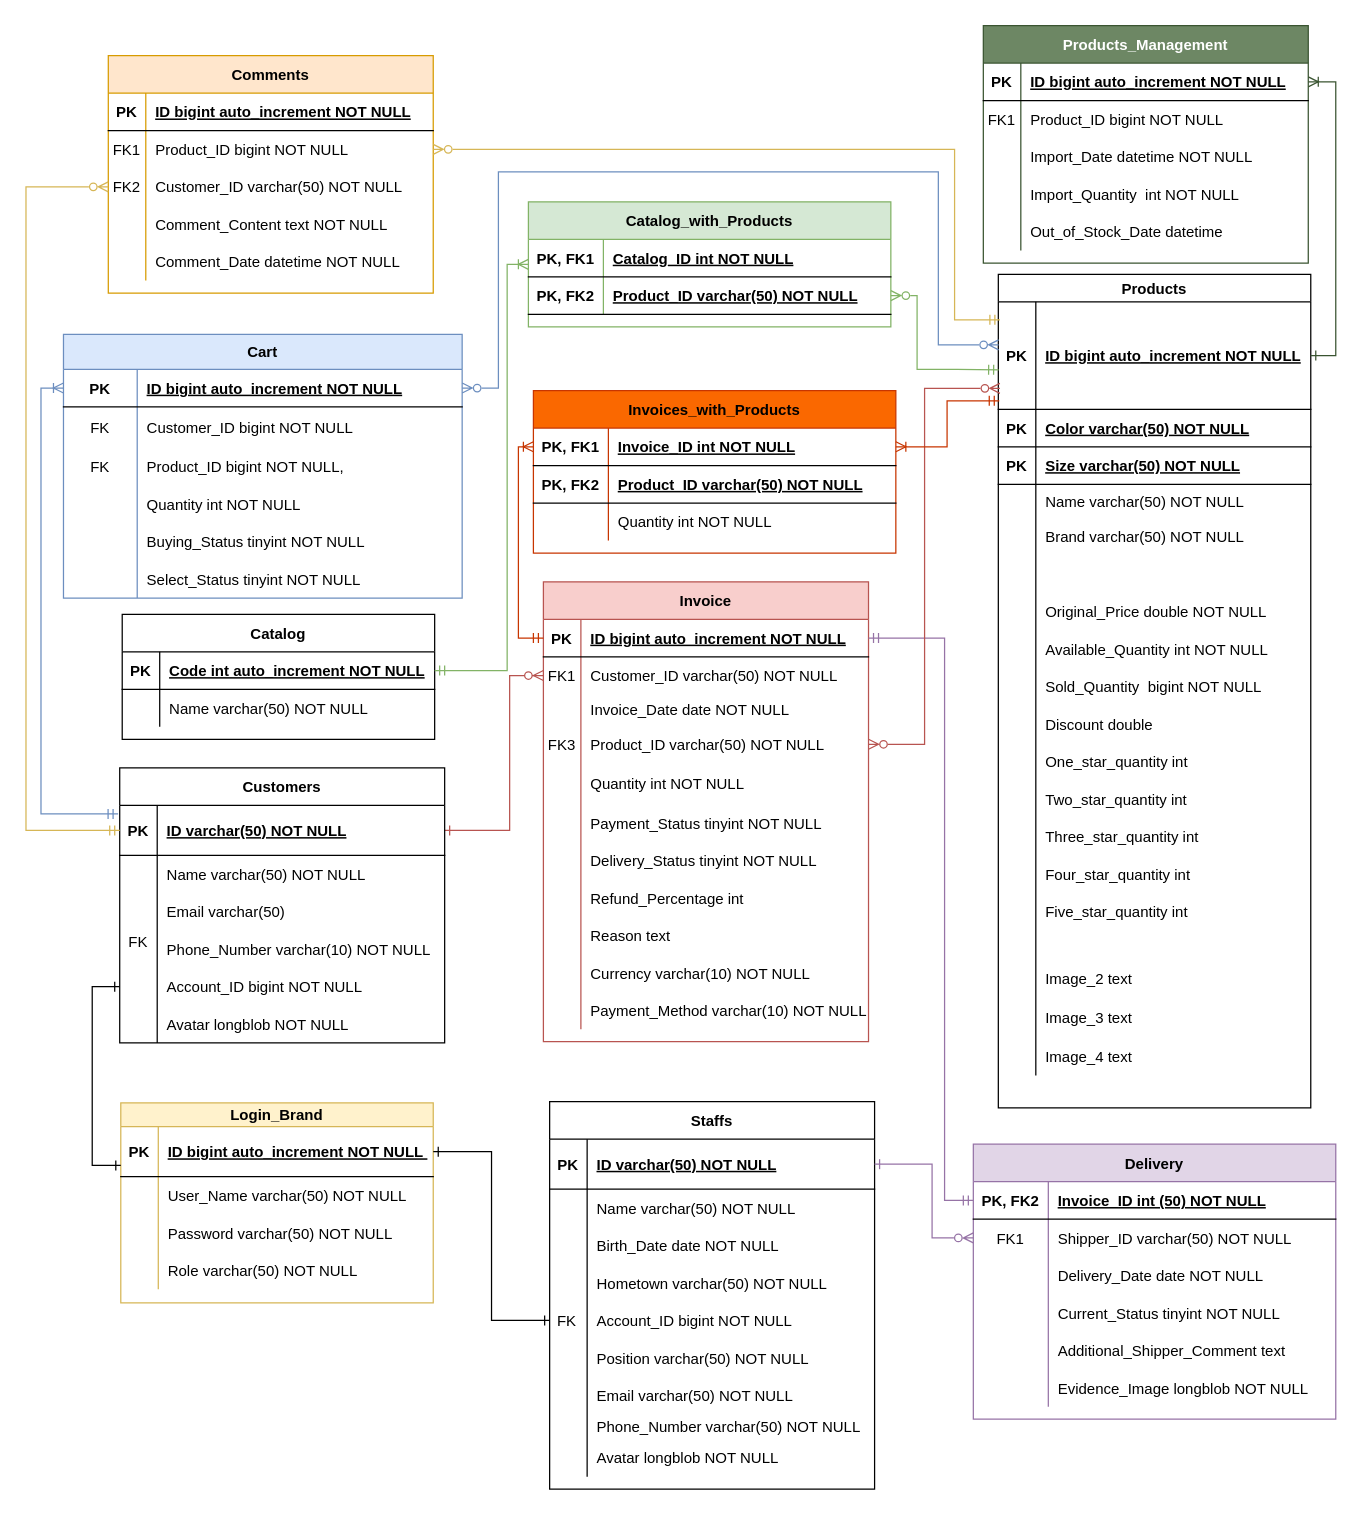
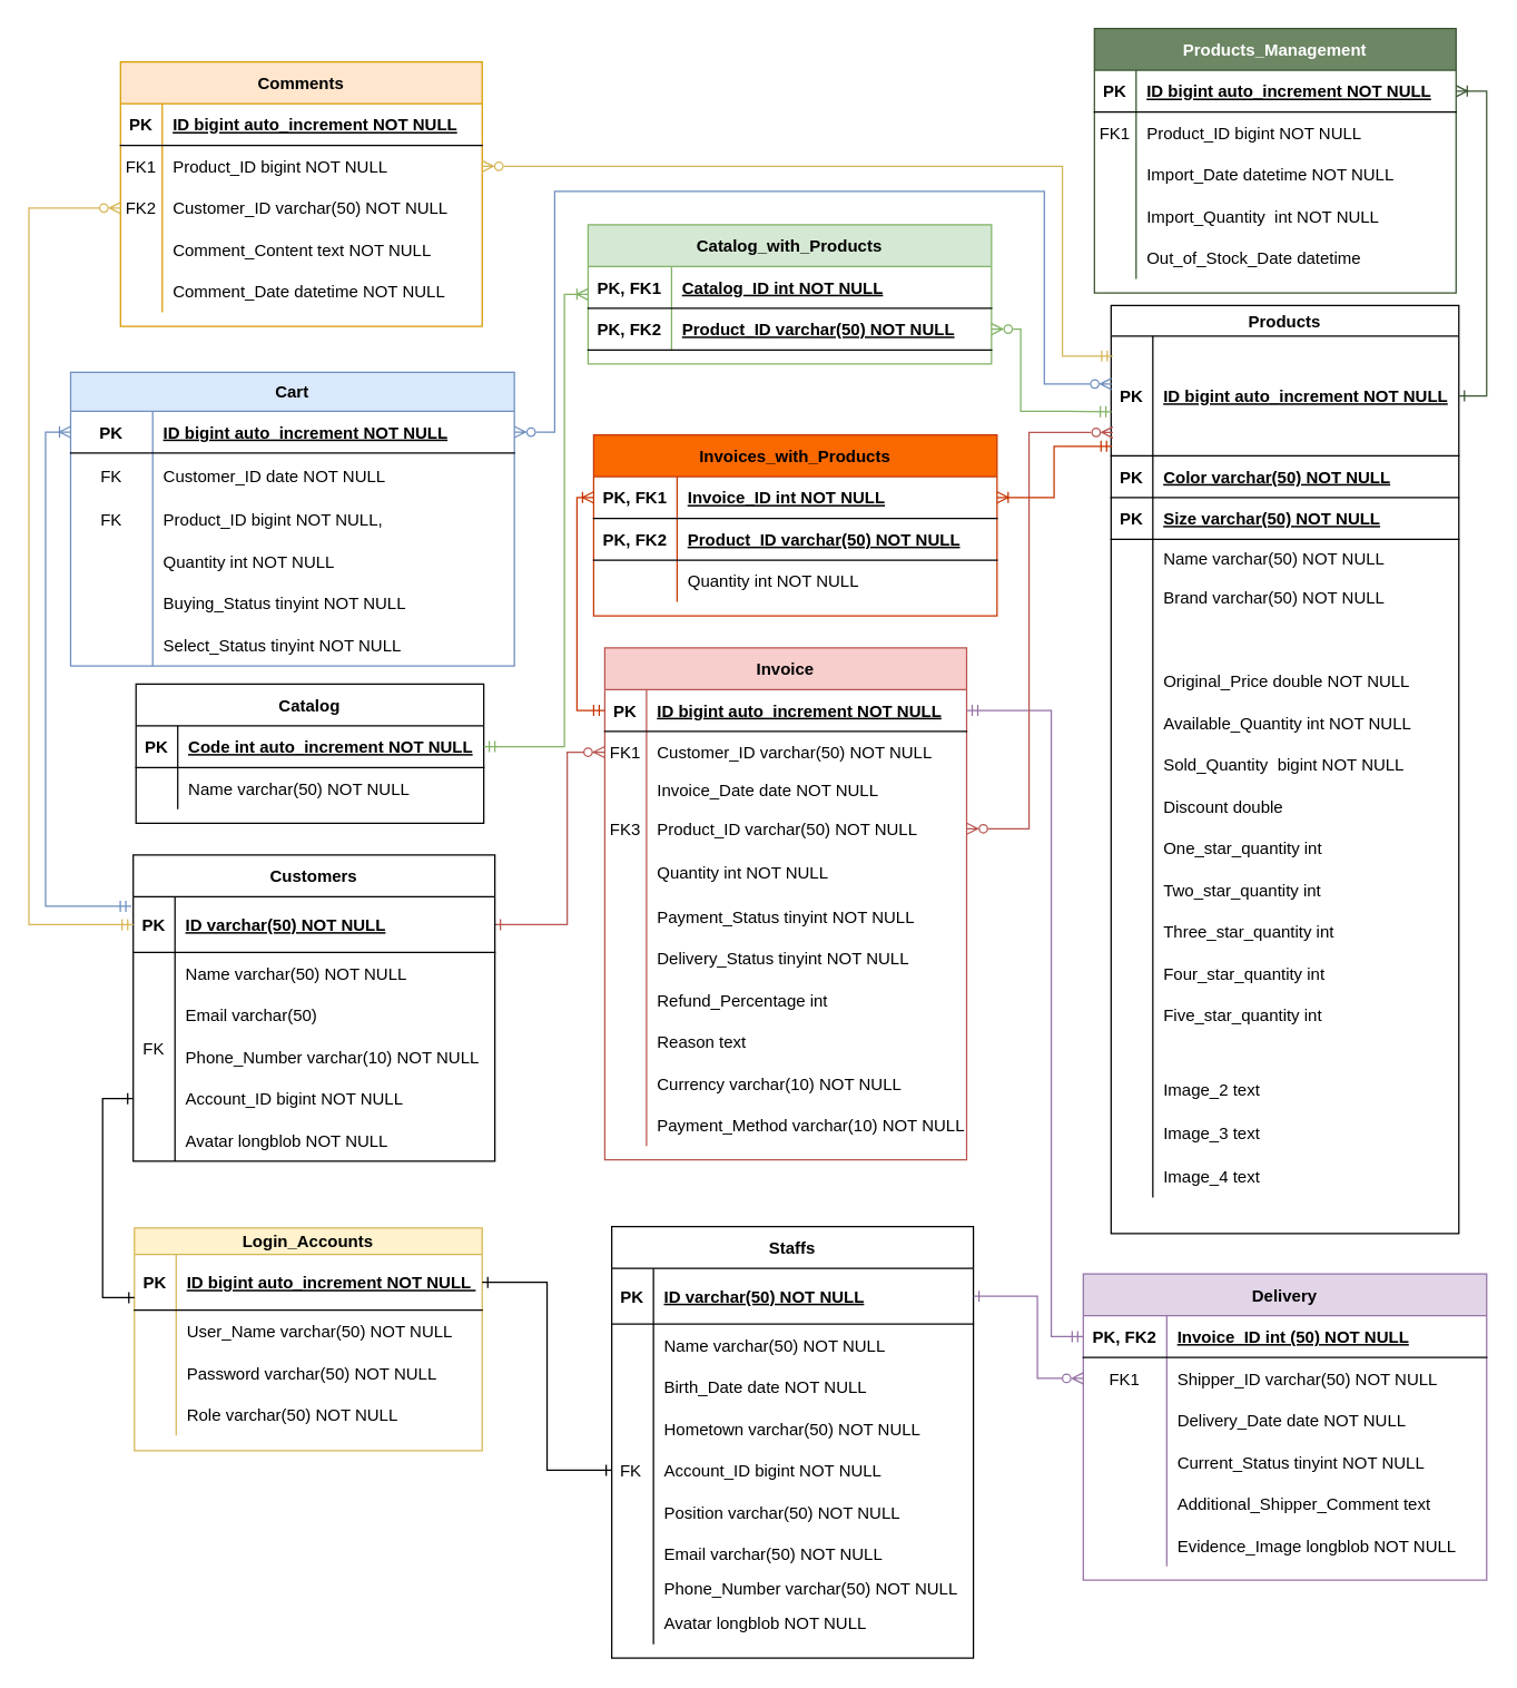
- <mxCell id="157" value="Customer_ID bigint NOT NULL" style="shape=partialRectangle;connectable=0;fillColor=none;top=0;left=0;bottom=0;right=0;align=left;spacingLeft=6;fontStyle=0;overflow=hidden;" parent="155" vertex="1"><mxGeometry x="59" width="260" height="33" as="geometry"><mxRectangle width="260" height="33" as="alternateBounds" /></mxGeometry></mxCell>
+ <mxCell id="157" value="Customer_ID date NOT NULL" style="shape=partialRectangle;connectable=0;fillColor=none;top=0;left=0;bottom=0;right=0;align=left;spacingLeft=6;fontStyle=0;overflow=hidden;" parent="155" vertex="1"><mxGeometry x="59" width="260" height="33" as="geometry"><mxRectangle width="260" height="33" as="alternateBounds" /></mxGeometry></mxCell>
- <mxCell id="131" value="Login_Brand" style="shape=table;startSize=19;container=1;collapsible=1;childLayout=tableLayout;fixedRows=1;rowLines=0;fontStyle=1;align=center;resizeLast=1;fillColor=#fff2cc;strokeColor=#d6b656;" parent="1" vertex="1"><mxGeometry x="95.86" y="882" width="250" height="160.0" as="geometry" /></mxCell>
+ <mxCell id="131" value="Login_Accounts" style="shape=table;startSize=19;container=1;collapsible=1;childLayout=tableLayout;fixedRows=1;rowLines=0;fontStyle=1;align=center;resizeLast=1;fillColor=#fff2cc;strokeColor=#d6b656;" parent="1" vertex="1"><mxGeometry x="95.86" y="882" width="250" height="160.0" as="geometry" /></mxCell>
